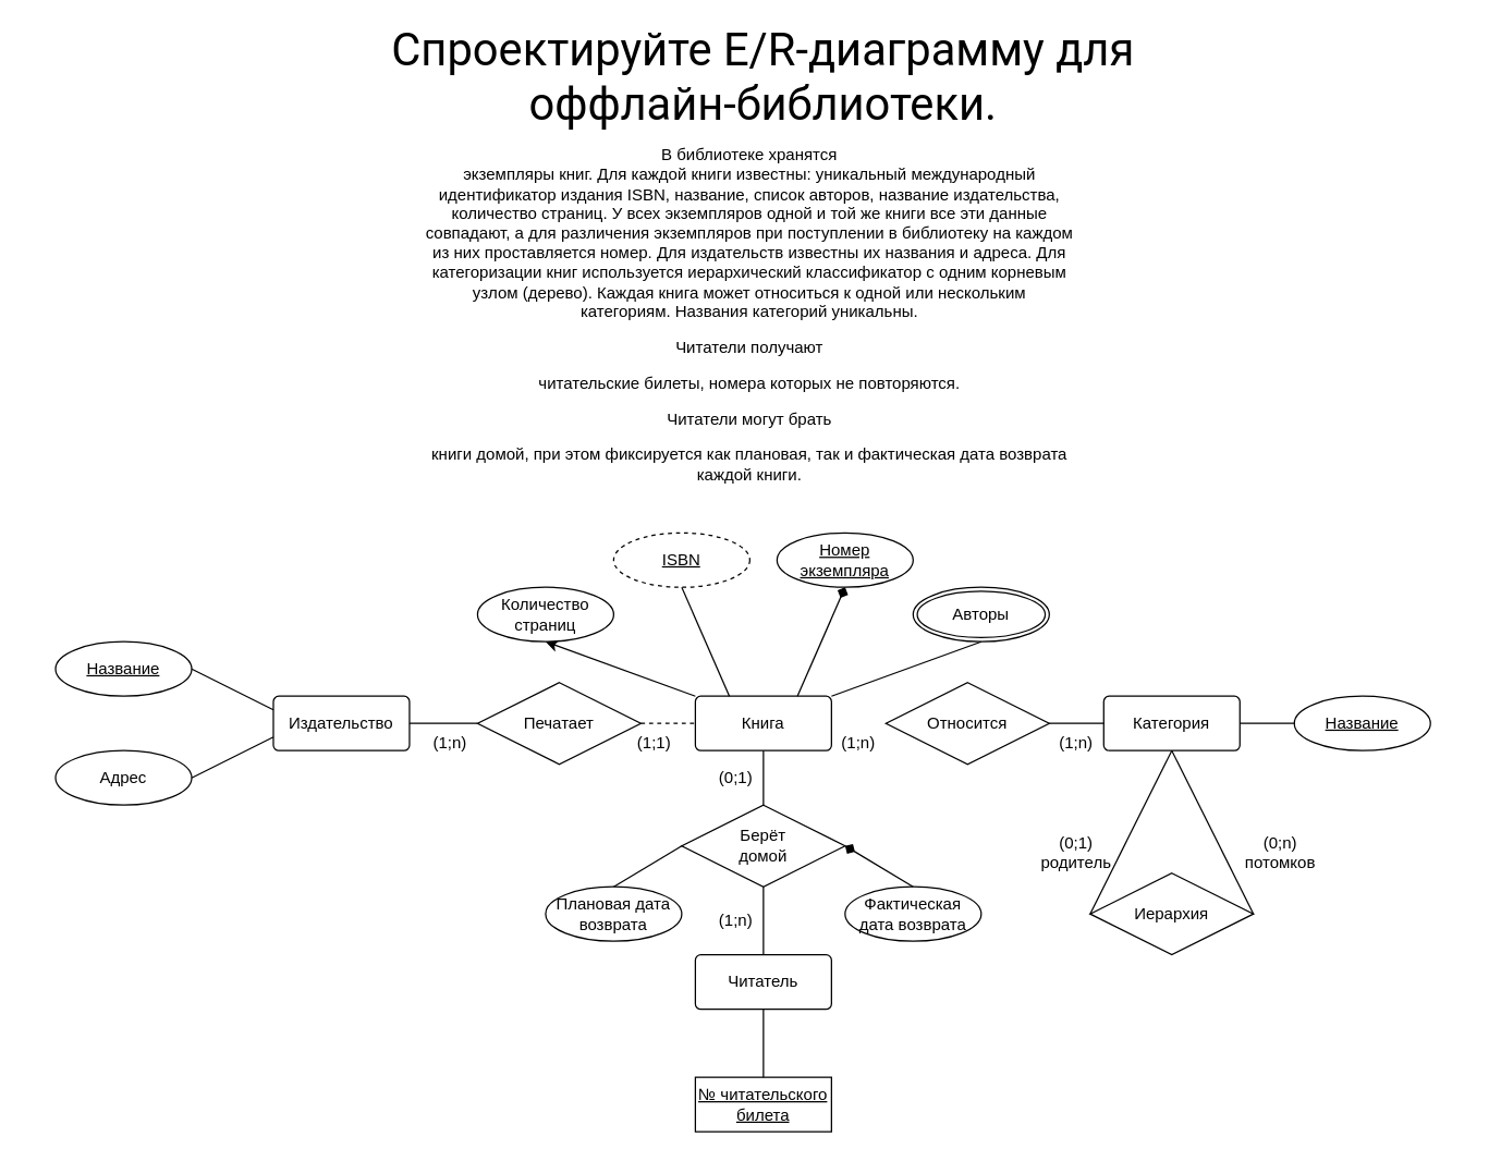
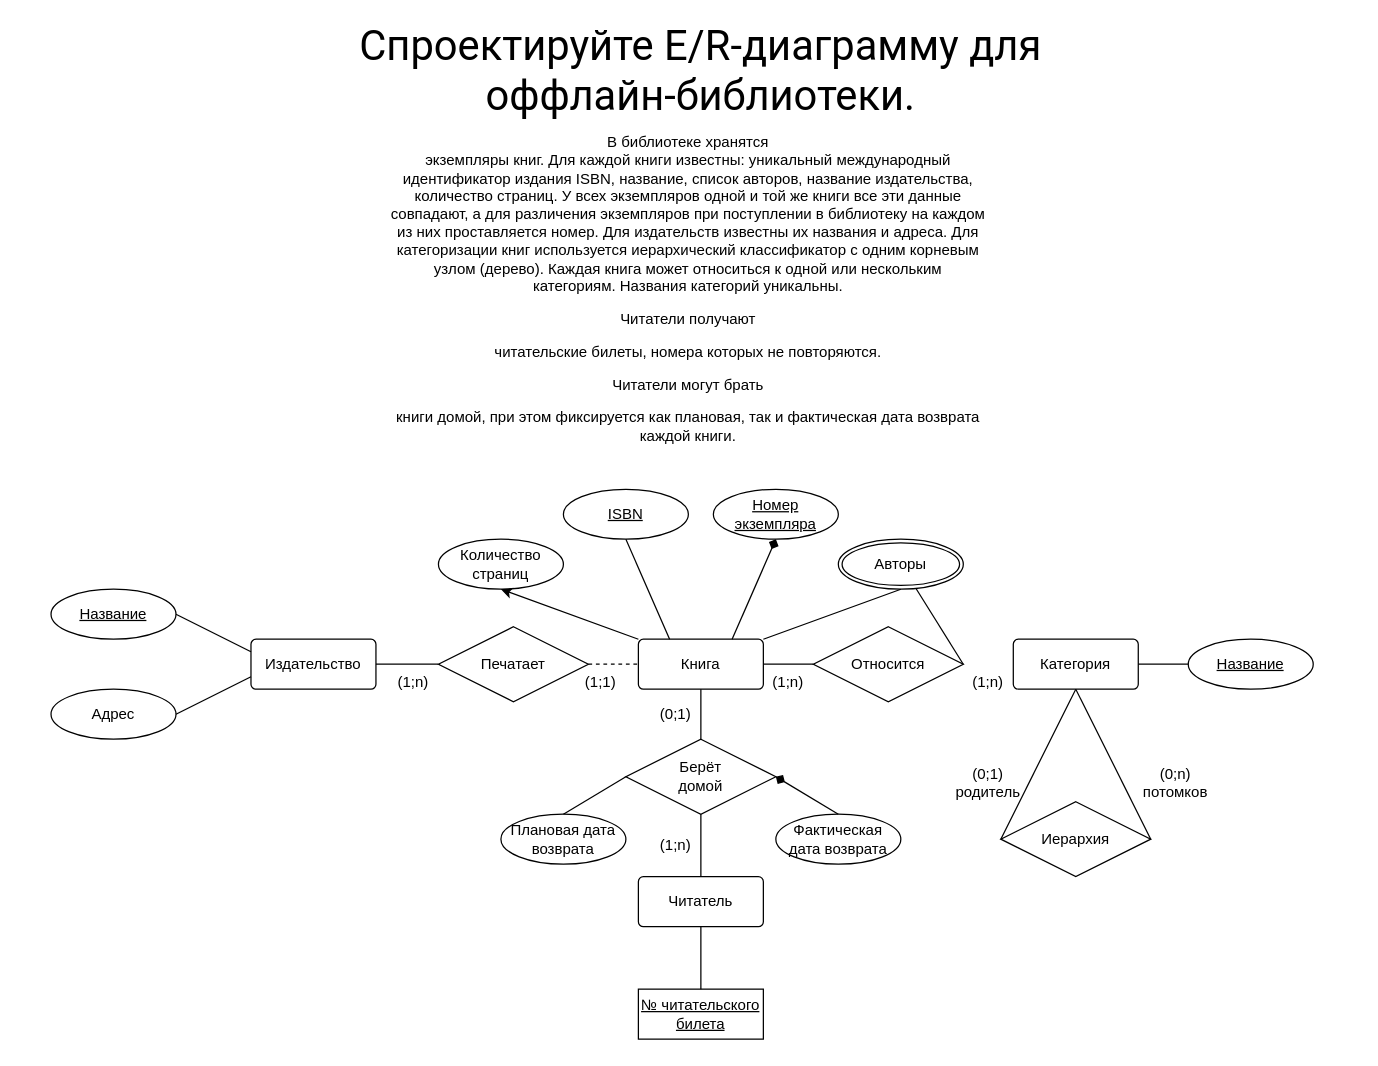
- <mxCell id="11" value="ISBN" style="ellipse;whiteSpace=wrap;html=1;align=center;fontStyle=4;dashed=1;" parent="1" vertex="1"><mxGeometry x="450" y="390" width="100" height="40" as="geometry" /></mxCell>
+ <mxCell id="11" value="ISBN" style="ellipse;whiteSpace=wrap;html=1;align=center;fontStyle=4;" parent="1" vertex="1"><mxGeometry x="450" y="390" width="100" height="40" as="geometry" /></mxCell>
+ <mxCell id="21" value="" style="endArrow=none;html=1;rounded=0;entryX=1;entryY=0.5;entryDx=0;entryDy=0;exitX=0;exitY=0.5;exitDx=0;exitDy=0;" parent="1" source="20" target="2" edge="1"><mxGeometry width="50" height="50" relative="1" as="geometry"><mxPoint x="560" y="610" as="sourcePoint" /><mxPoint x="610" y="560" as="targetPoint" /></mxGeometry></mxCell>
- <mxCell id="22" value="" style="endArrow=none;html=1;rounded=0;entryX=0;entryY=0.5;entryDx=0;entryDy=0;exitX=1;exitY=0.5;exitDx=0;exitDy=0;" parent="1" source="20" target="19" edge="1"><mxGeometry width="50" height="50" relative="1" as="geometry"><mxPoint x="570" y="620" as="sourcePoint" /><mxPoint x="620" y="570" as="targetPoint" /></mxGeometry></mxCell>
+ <mxCell id="22" value="" style="endArrow=none;html=1;rounded=0;exitX=1;exitY=0.5;exitDx=0;exitDy=0;" parent="1" source="20" target="15" edge="1"><mxGeometry width="50" height="50" relative="1" as="geometry"><mxPoint x="570" y="620" as="sourcePoint" /><mxPoint x="620" y="570" as="targetPoint" /></mxGeometry></mxCell>
